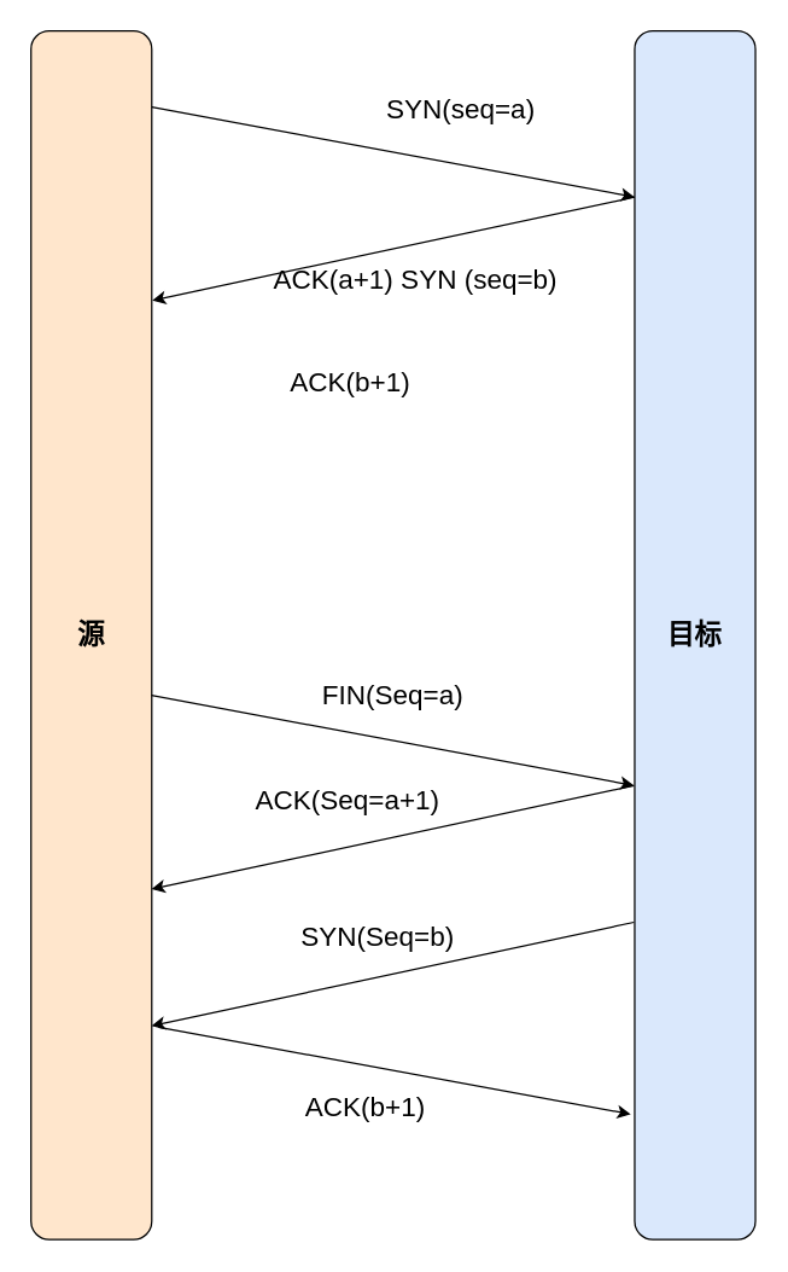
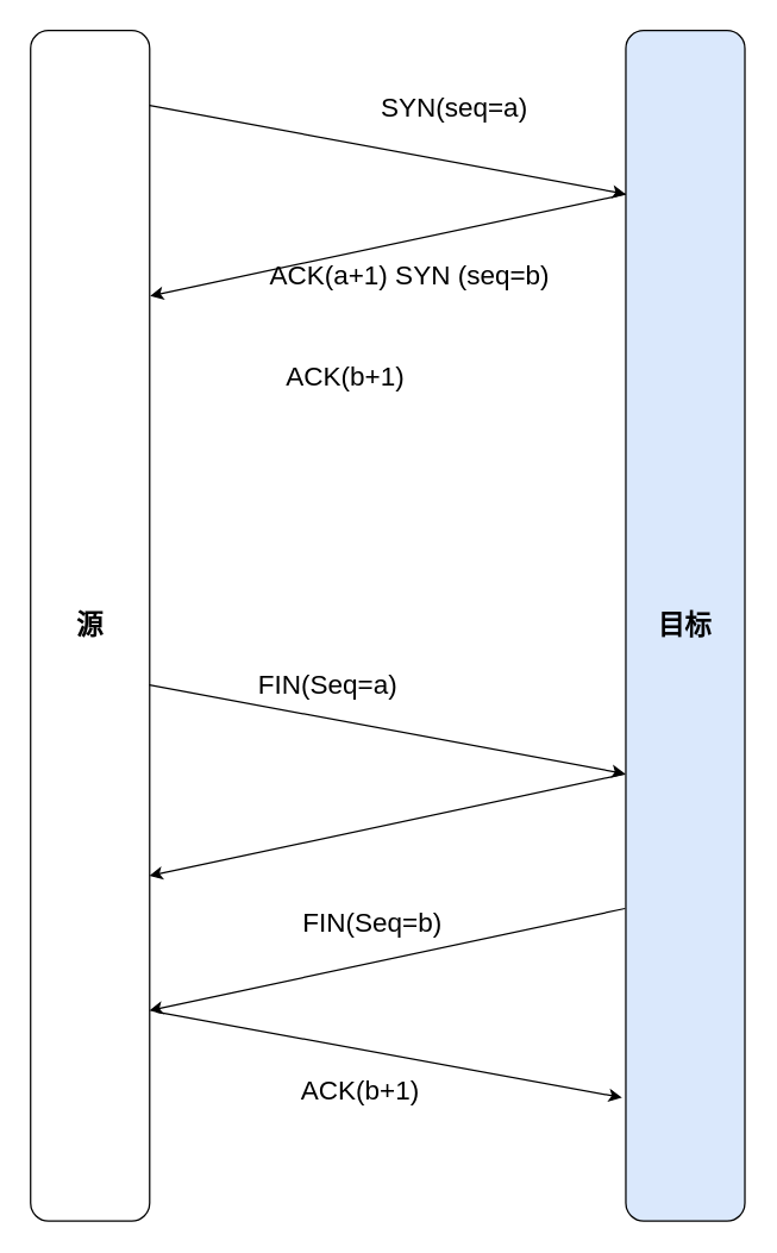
- <mxCell id="2" value="源" style="rounded=1;whiteSpace=wrap;html=1;fontSize=18;fontStyle=1;fillColor=#ffe6cc;" vertex="1" parent="1"><mxGeometry x="20" y="20" width="80" height="800" as="geometry" /></mxCell>
+ <mxCell id="2" value="源" style="rounded=1;whiteSpace=wrap;html=1;fontSize=18;fontStyle=1" vertex="1" parent="1"><mxGeometry x="20" y="20" width="80" height="800" as="geometry" /></mxCell>
- <mxCell id="13" value="FIN(Seq=a)" style="text;html=1;strokeColor=none;fillColor=none;align=center;verticalAlign=middle;whiteSpace=wrap;rounded=0;fontSize=18;" vertex="1" parent="1"><mxGeometry x="200" y="450" width="120" height="20" as="geometry" /></mxCell>
+ <mxCell id="13" value="FIN(Seq=a)" style="text;html=1;strokeColor=none;fillColor=none;align=center;verticalAlign=middle;whiteSpace=wrap;rounded=0;fontSize=18;" vertex="1" parent="1"><mxGeometry x="160" y="450" width="120" height="20" as="geometry" /></mxCell>
- <mxCell id="14" value="ACK(Seq=a+1)" style="text;html=1;strokeColor=none;fillColor=none;align=center;verticalAlign=middle;whiteSpace=wrap;rounded=0;fontSize=18;" vertex="1" parent="1"><mxGeometry x="170" y="520" width="120" height="20" as="geometry" /></mxCell>
- <mxCell id="15" value="SYN(Seq=b)" style="text;html=1;strokeColor=none;fillColor=none;align=center;verticalAlign=middle;whiteSpace=wrap;rounded=0;fontSize=18;" vertex="1" parent="1"><mxGeometry x="190" y="610" width="120" height="20" as="geometry" /></mxCell>
+ <mxCell id="15" value="FIN(Seq=b)" style="text;html=1;strokeColor=none;fillColor=none;align=center;verticalAlign=middle;whiteSpace=wrap;rounded=0;fontSize=18;" vertex="1" parent="1"><mxGeometry x="190" y="610" width="120" height="20" as="geometry" /></mxCell>
